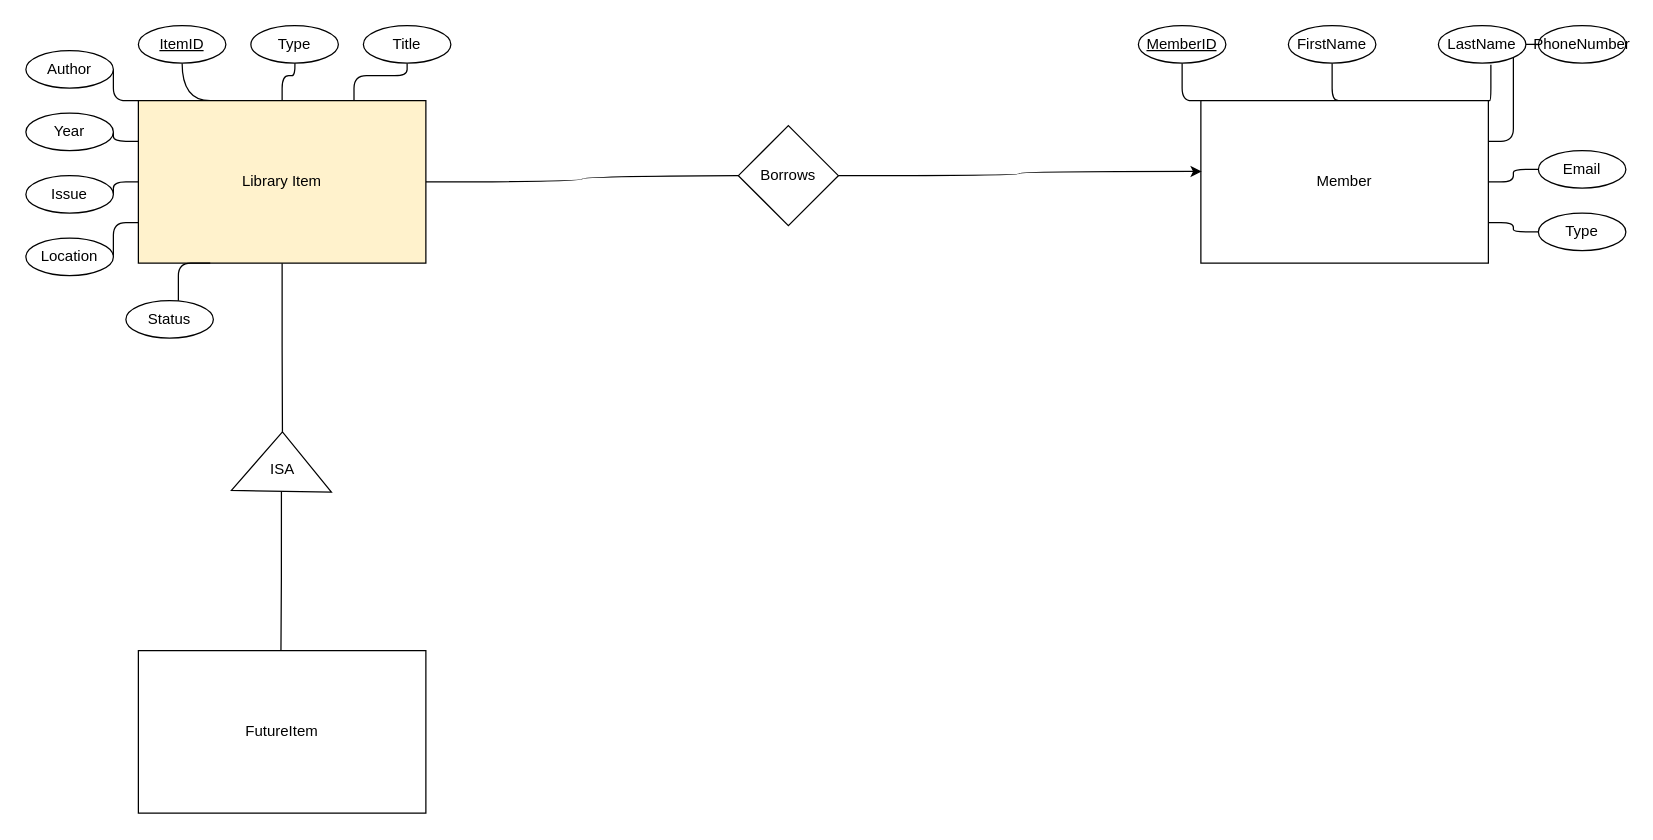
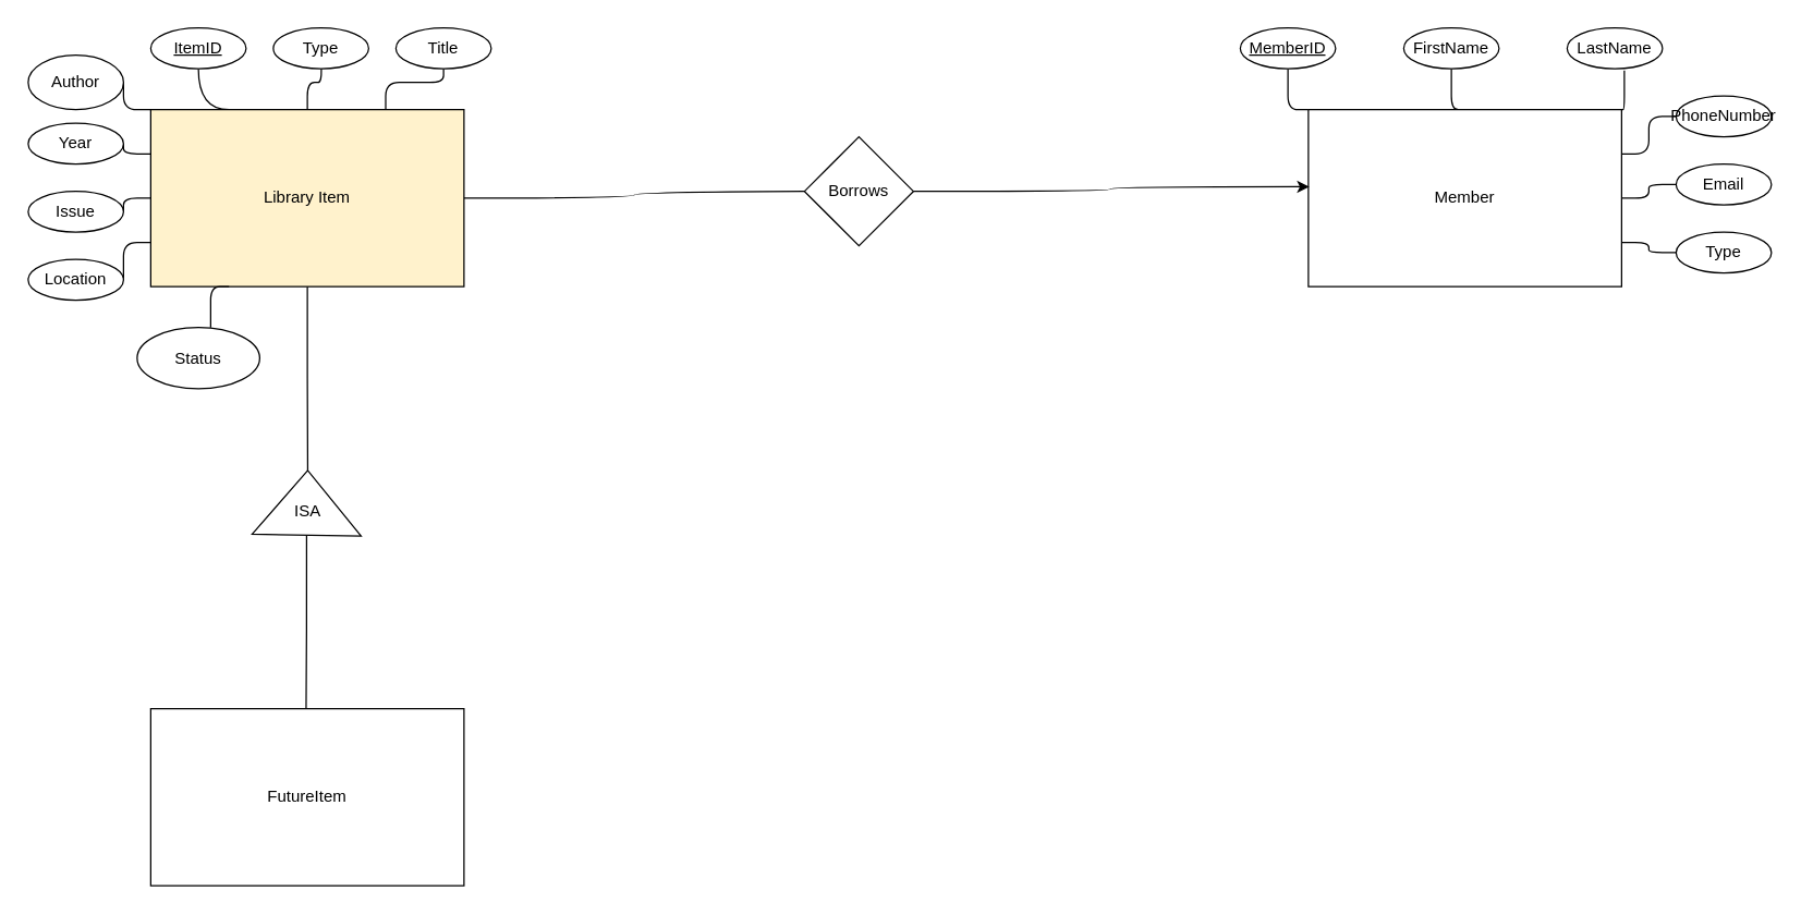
- <mxCell id="30" value="PhoneNumber" style="ellipse;whiteSpace=wrap;html=1;align=center;" vertex="1" parent="1"><mxGeometry x="1230" y="20" width="70" height="30" as="geometry" /></mxCell>
+ <mxCell id="30" value="PhoneNumber" style="ellipse;whiteSpace=wrap;html=1;align=center;" vertex="1" parent="1"><mxGeometry x="1230" y="70" width="70" height="30" as="geometry" /></mxCell>
- <mxCell id="15" value="Author" style="ellipse;whiteSpace=wrap;html=1;align=center;" vertex="1" parent="1"><mxGeometry x="20" y="40" width="70" height="30" as="geometry" /></mxCell>
+ <mxCell id="15" value="Author" style="ellipse;whiteSpace=wrap;html=1;align=center;" vertex="1" parent="1"><mxGeometry x="20" y="40" width="70" height="40" as="geometry" /></mxCell>
- <mxCell id="19" value="Status" style="ellipse;whiteSpace=wrap;html=1;align=center;" vertex="1" parent="1"><mxGeometry x="100" y="240" width="70" height="30" as="geometry" /></mxCell>
+ <mxCell id="19" value="Status" style="ellipse;whiteSpace=wrap;html=1;align=center;" vertex="1" parent="1"><mxGeometry x="100" y="240" width="90" height="45" as="geometry" /></mxCell>
